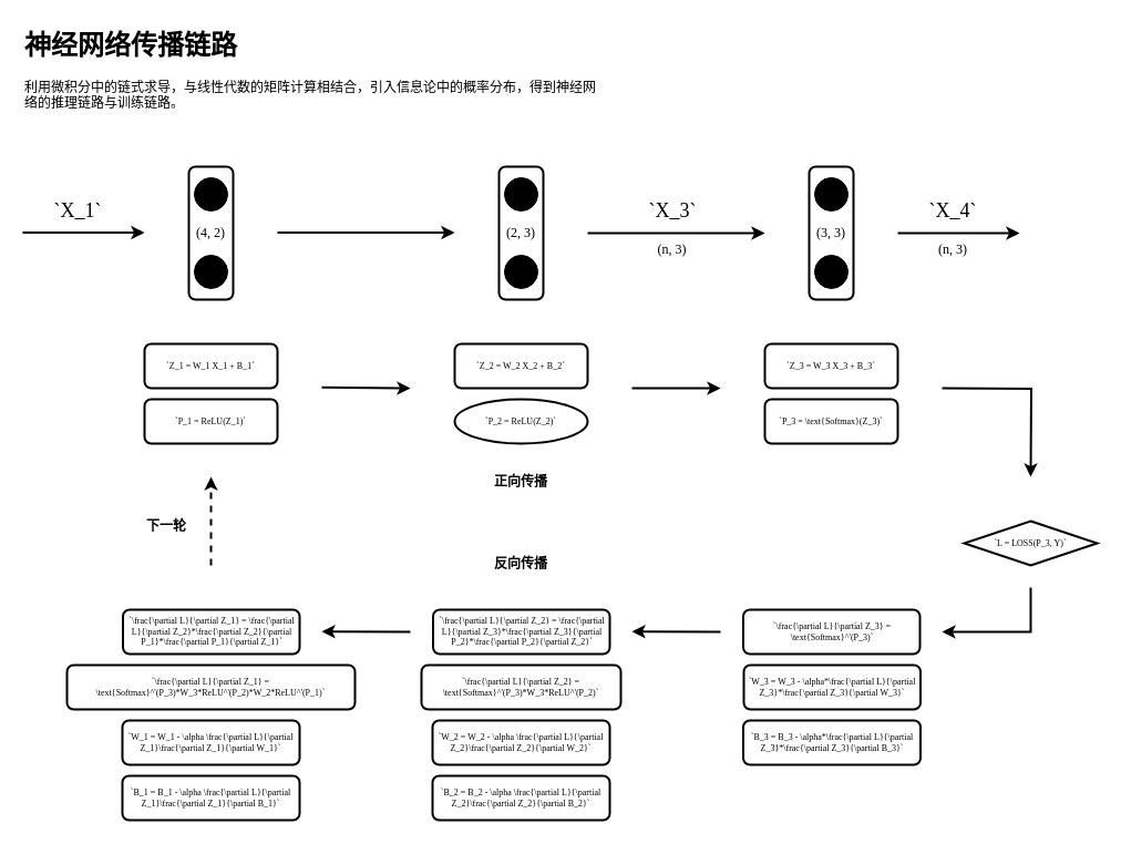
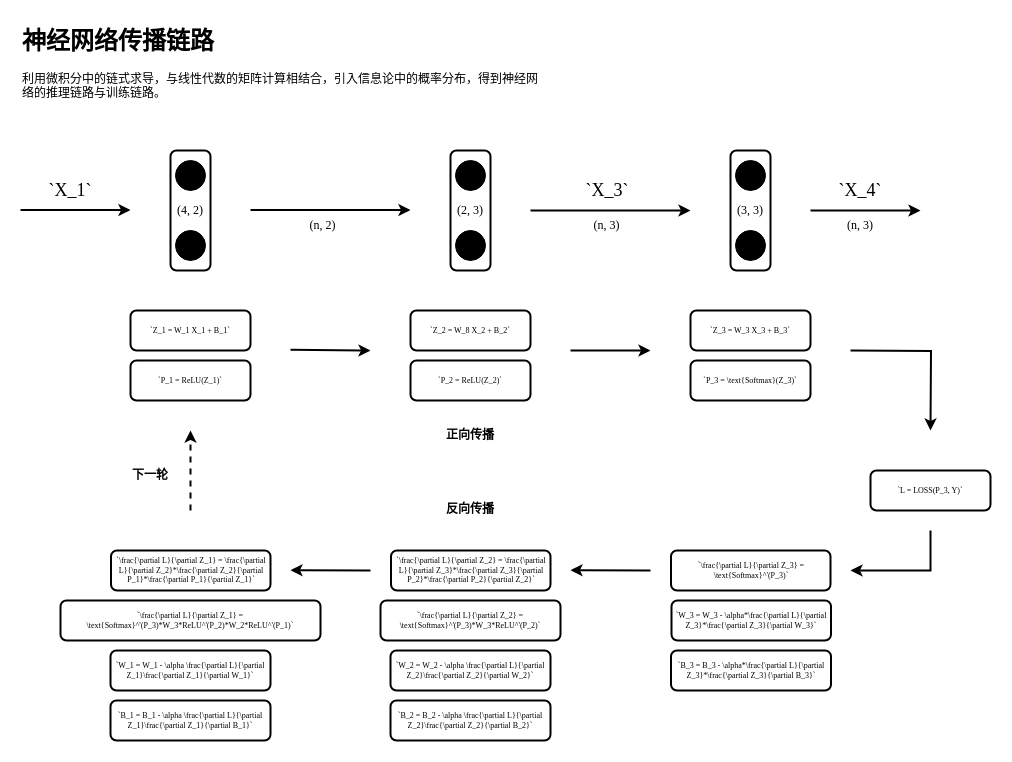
+ <mxCell id="35" value="(n, 2)" style="text;html=1;align=center;verticalAlign=middle;whiteSpace=wrap;rounded=0;fontFamily=Sarasa Fixed SC;movable=1;resizable=1;rotatable=1;deletable=1;editable=1;locked=0;connectable=1;" parent="33" vertex="1"><mxGeometry x="29.091" y="40" width="87.273" height="30" as="geometry" /></mxCell>
- <mxCell id="47" value="`Z_2 = W_2 X_2 + B_2`" style="rounded=1;whiteSpace=wrap;html=1;fontSize=8;fontFamily=Sarasa Fixed SC;movable=1;resizable=1;rotatable=1;deletable=1;editable=1;locked=0;connectable=1;strokeWidth=2;" parent="44" vertex="1"><mxGeometry x="280" width="120" height="40" as="geometry" /></mxCell>
+ <mxCell id="47" value="`Z_2 = W_8 X_2 + B_2`" style="rounded=1;whiteSpace=wrap;html=1;fontSize=8;fontFamily=Sarasa Fixed SC;movable=1;resizable=1;rotatable=1;deletable=1;editable=1;locked=0;connectable=1;strokeWidth=2;" parent="44" vertex="1"><mxGeometry x="280" width="120" height="40" as="geometry" /></mxCell>
- <mxCell id="48" value="`P_2&amp;nbsp;= ReLU(Z_2)`" style="ellipse;whiteSpace=wrap;html=1;fontSize=8;fontFamily=Sarasa Fixed SC;movable=1;resizable=1;rotatable=1;deletable=1;editable=1;locked=0;connectable=1;strokeWidth=2;" parent="44" vertex="1"><mxGeometry x="280" y="50" width="120" height="40" as="geometry" /></mxCell>
+ <mxCell id="48" value="`P_2&amp;nbsp;= ReLU(Z_2)`" style="rounded=1;whiteSpace=wrap;html=1;fontSize=8;fontFamily=Sarasa Fixed SC;movable=1;resizable=1;rotatable=1;deletable=1;editable=1;locked=0;connectable=1;strokeWidth=2;" parent="44" vertex="1"><mxGeometry x="280" y="50" width="120" height="40" as="geometry" /></mxCell>
- <mxCell id="4" value="`L = LOSS(P_3, Y)`" style="rhombus;whiteSpace=wrap;html=1;fontSize=8;fontFamily=Sarasa Fixed SC;movable=1;resizable=1;rotatable=1;deletable=1;editable=1;locked=0;connectable=1;strokeWidth=2;" parent="2" vertex="1"><mxGeometry x="850" y="320" width="120" height="40" as="geometry" /></mxCell>
+ <mxCell id="4" value="`L = LOSS(P_3, Y)`" style="rounded=1;whiteSpace=wrap;html=1;fontSize=8;fontFamily=Sarasa Fixed SC;movable=1;resizable=1;rotatable=1;deletable=1;editable=1;locked=0;connectable=1;strokeWidth=2;" parent="2" vertex="1"><mxGeometry x="850" y="320" width="120" height="40" as="geometry" /></mxCell>
